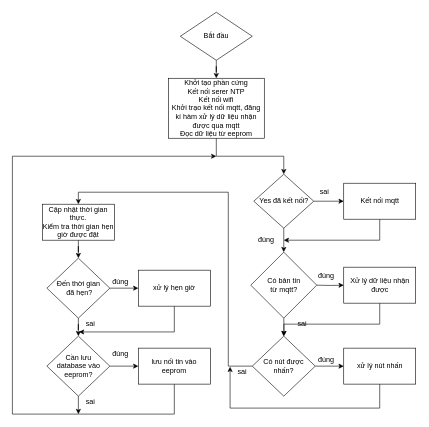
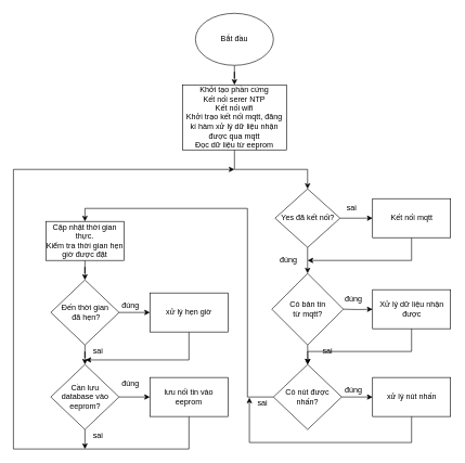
- <mxCell id="7" value="Bắt đầu" style="rhombus;whiteSpace=wrap;html=1;" parent="1" vertex="1"><mxGeometry x="300" y="20" width="120" height="80" as="geometry" /></mxCell>
+ <mxCell id="7" value="Bắt đầu" style="ellipse;whiteSpace=wrap;html=1;" parent="1" vertex="1"><mxGeometry x="300" y="20" width="120" height="80" as="geometry" /></mxCell>
